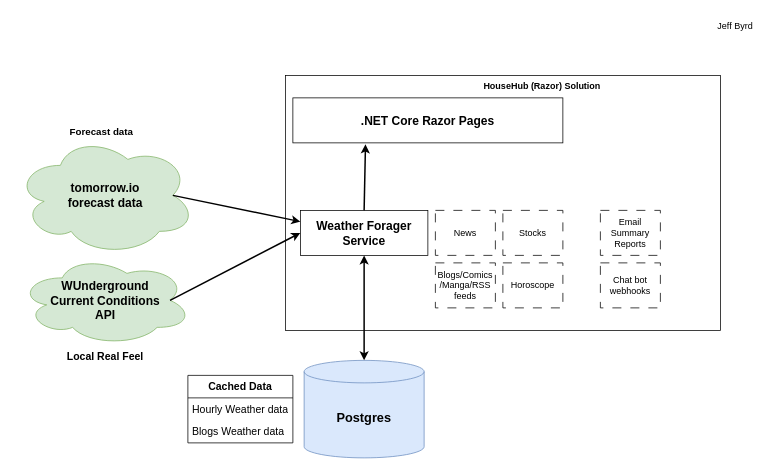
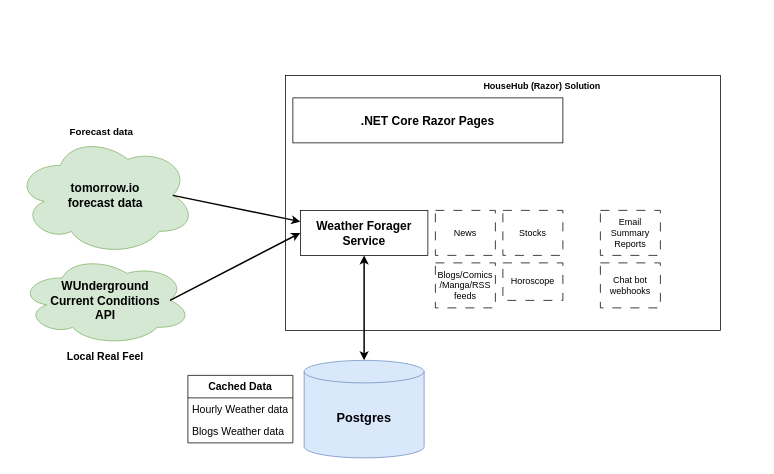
- <mxCell id="24" value="Jeff Byrd" style="text;html=1;strokeColor=none;fillColor=none;align=center;verticalAlign=middle;whiteSpace=wrap;rounded=0;" vertex="1" parent="1"><mxGeometry x="950" y="20" width="60" height="30" as="geometry" /></mxCell>
- <mxCell id="11" value="" style="endArrow=classic;html=1;rounded=0;entryX=0.269;entryY=1.033;entryDx=0;entryDy=0;exitX=0.5;exitY=0;exitDx=0;exitDy=0;fontSize=12;strokeWidth=2;entryPerimeter=0;" edge="1" parent="1" source="7" target="6"><mxGeometry width="50" height="50" relative="1" as="geometry"><mxPoint x="555" y="260" as="sourcePoint" /><mxPoint x="605" y="210" as="targetPoint" /></mxGeometry></mxCell>
- <mxCell id="18" value="Horoscope" style="rounded=0;whiteSpace=wrap;html=1;dashed=1;dashPattern=12 12;" vertex="1" parent="1"><mxGeometry x="670" y="350" width="80" height="60" as="geometry" /></mxCell>
+ <mxCell id="18" value="Horoscope" style="rounded=0;whiteSpace=wrap;html=1;dashed=1;dashPattern=12 12;" vertex="1" parent="1"><mxGeometry x="670" y="350" width="80" height="50" as="geometry" /></mxCell>
